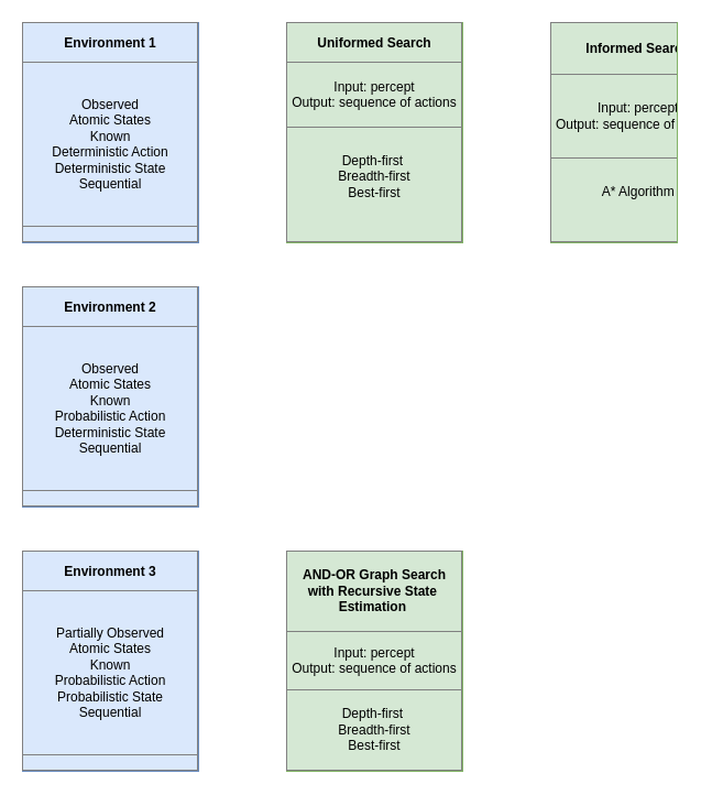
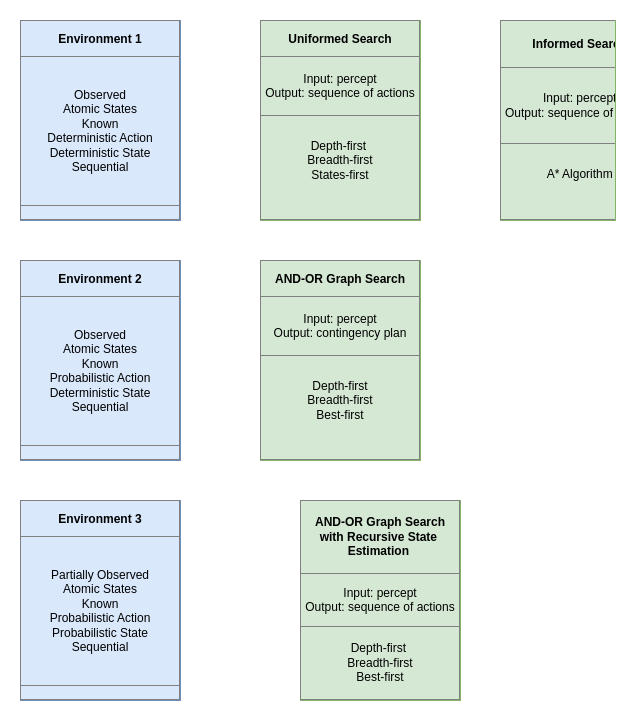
- <mxCell id="3" value="&lt;table border=&quot;1&quot; width=&quot;100%&quot; cellpadding=&quot;4&quot; style=&quot;width: 100% ; height: 100% ; border-collapse: collapse&quot;&gt;&lt;tbody&gt;&lt;tr&gt;&lt;th align=&quot;center&quot;&gt;&lt;b&gt;Uniformed Search&lt;/b&gt;&lt;/th&gt;&lt;/tr&gt;&lt;tr&gt;&lt;td align=&quot;center&quot;&gt;Input: percept&lt;br&gt;Output: sequence of actions&lt;br&gt;&lt;/td&gt;&lt;/tr&gt;&lt;tr&gt;&lt;td align=&quot;center&quot;&gt;Depth-first&amp;nbsp;&lt;br&gt;Breadth-first&lt;br&gt;Best-first&lt;br&gt;&lt;br&gt;&lt;/td&gt;&lt;/tr&gt;&lt;/tbody&gt;&lt;/table&gt;" style="text;html=1;strokeColor=#82b366;fillColor=#d5e8d4;overflow=fill;labelBackgroundColor=none;spacingTop=0;spacingBottom=2;" parent="1" vertex="1"><mxGeometry x="260" y="20" width="160" height="200" as="geometry" /></mxCell>
+ <mxCell id="3" value="&lt;table border=&quot;1&quot; width=&quot;100%&quot; cellpadding=&quot;4&quot; style=&quot;width: 100% ; height: 100% ; border-collapse: collapse&quot;&gt;&lt;tbody&gt;&lt;tr&gt;&lt;th align=&quot;center&quot;&gt;&lt;b&gt;Uniformed Search&lt;/b&gt;&lt;/th&gt;&lt;/tr&gt;&lt;tr&gt;&lt;td align=&quot;center&quot;&gt;Input: percept&lt;br&gt;Output: sequence of actions&lt;br&gt;&lt;/td&gt;&lt;/tr&gt;&lt;tr&gt;&lt;td align=&quot;center&quot;&gt;Depth-first&amp;nbsp;&lt;br&gt;Breadth-first&lt;br&gt;States-first&lt;br&gt;&lt;br&gt;&lt;/td&gt;&lt;/tr&gt;&lt;/tbody&gt;&lt;/table&gt;" style="text;html=1;strokeColor=#82b366;fillColor=#d5e8d4;overflow=fill;labelBackgroundColor=none;spacingTop=0;spacingBottom=2;" parent="1" vertex="1"><mxGeometry x="260" y="20" width="160" height="200" as="geometry" /></mxCell>
+ <mxCell id="6" value="&lt;table border=&quot;1&quot; width=&quot;100%&quot; cellpadding=&quot;4&quot; style=&quot;width: 100% ; height: 100% ; border-collapse: collapse&quot;&gt;&lt;tbody&gt;&lt;tr&gt;&lt;th align=&quot;center&quot;&gt;&lt;b&gt;AND-OR Graph Search&lt;/b&gt;&lt;/th&gt;&lt;/tr&gt;&lt;tr&gt;&lt;td align=&quot;center&quot;&gt;Input: percept&lt;br&gt;Output: contingency plan&lt;br&gt;&lt;/td&gt;&lt;/tr&gt;&lt;tr&gt;&lt;td align=&quot;center&quot;&gt;Depth-first &lt;br&gt;Breadth-first&lt;br&gt;Best-first&lt;br&gt;&lt;br&gt;&lt;/td&gt;&lt;/tr&gt;&lt;/tbody&gt;&lt;/table&gt;" style="text;html=1;strokeColor=#82b366;fillColor=#d5e8d4;overflow=fill;labelBackgroundColor=none;spacingTop=0;spacingBottom=2;" parent="1" vertex="1"><mxGeometry x="260" y="260" width="160" height="200" as="geometry" /></mxCell>
- <mxCell id="8" value="&lt;table border=&quot;1&quot; width=&quot;100%&quot; cellpadding=&quot;4&quot; style=&quot;width: 100% ; height: 100% ; border-collapse: collapse&quot;&gt;&lt;tbody&gt;&lt;tr&gt;&lt;th align=&quot;center&quot;&gt;AND-OR Graph Search&lt;br&gt;with Recursive State&amp;nbsp;&lt;br&gt;Estimation&amp;nbsp;&lt;/th&gt;&lt;/tr&gt;&lt;tr&gt;&lt;td align=&quot;center&quot;&gt;Input: percept&lt;br&gt;Output: sequence of actions&lt;br&gt;&lt;/td&gt;&lt;/tr&gt;&lt;tr&gt;&lt;td align=&quot;center&quot;&gt;Depth-first&amp;nbsp;&lt;br&gt;Breadth-first&lt;br&gt;Best-first&lt;br&gt;&lt;/td&gt;&lt;/tr&gt;&lt;/tbody&gt;&lt;/table&gt;" style="text;html=1;strokeColor=#82b366;fillColor=#d5e8d4;overflow=fill;labelBackgroundColor=none;spacingTop=0;spacingBottom=2;" parent="1" vertex="1"><mxGeometry x="260" y="500" width="160" height="200" as="geometry" /></mxCell>
+ <mxCell id="8" value="&lt;table border=&quot;1&quot; width=&quot;100%&quot; cellpadding=&quot;4&quot; style=&quot;width: 100% ; height: 100% ; border-collapse: collapse&quot;&gt;&lt;tbody&gt;&lt;tr&gt;&lt;th align=&quot;center&quot;&gt;AND-OR Graph Search&lt;br&gt;with Recursive State&amp;nbsp;&lt;br&gt;Estimation&amp;nbsp;&lt;/th&gt;&lt;/tr&gt;&lt;tr&gt;&lt;td align=&quot;center&quot;&gt;Input: percept&lt;br&gt;Output: sequence of actions&lt;br&gt;&lt;/td&gt;&lt;/tr&gt;&lt;tr&gt;&lt;td align=&quot;center&quot;&gt;Depth-first&amp;nbsp;&lt;br&gt;Breadth-first&lt;br&gt;Best-first&lt;br&gt;&lt;/td&gt;&lt;/tr&gt;&lt;/tbody&gt;&lt;/table&gt;" style="text;html=1;strokeColor=#82b366;fillColor=#d5e8d4;overflow=fill;labelBackgroundColor=none;spacingTop=0;spacingBottom=2;" parent="1" vertex="1"><mxGeometry x="300" y="500" width="160" height="200" as="geometry" /></mxCell>
